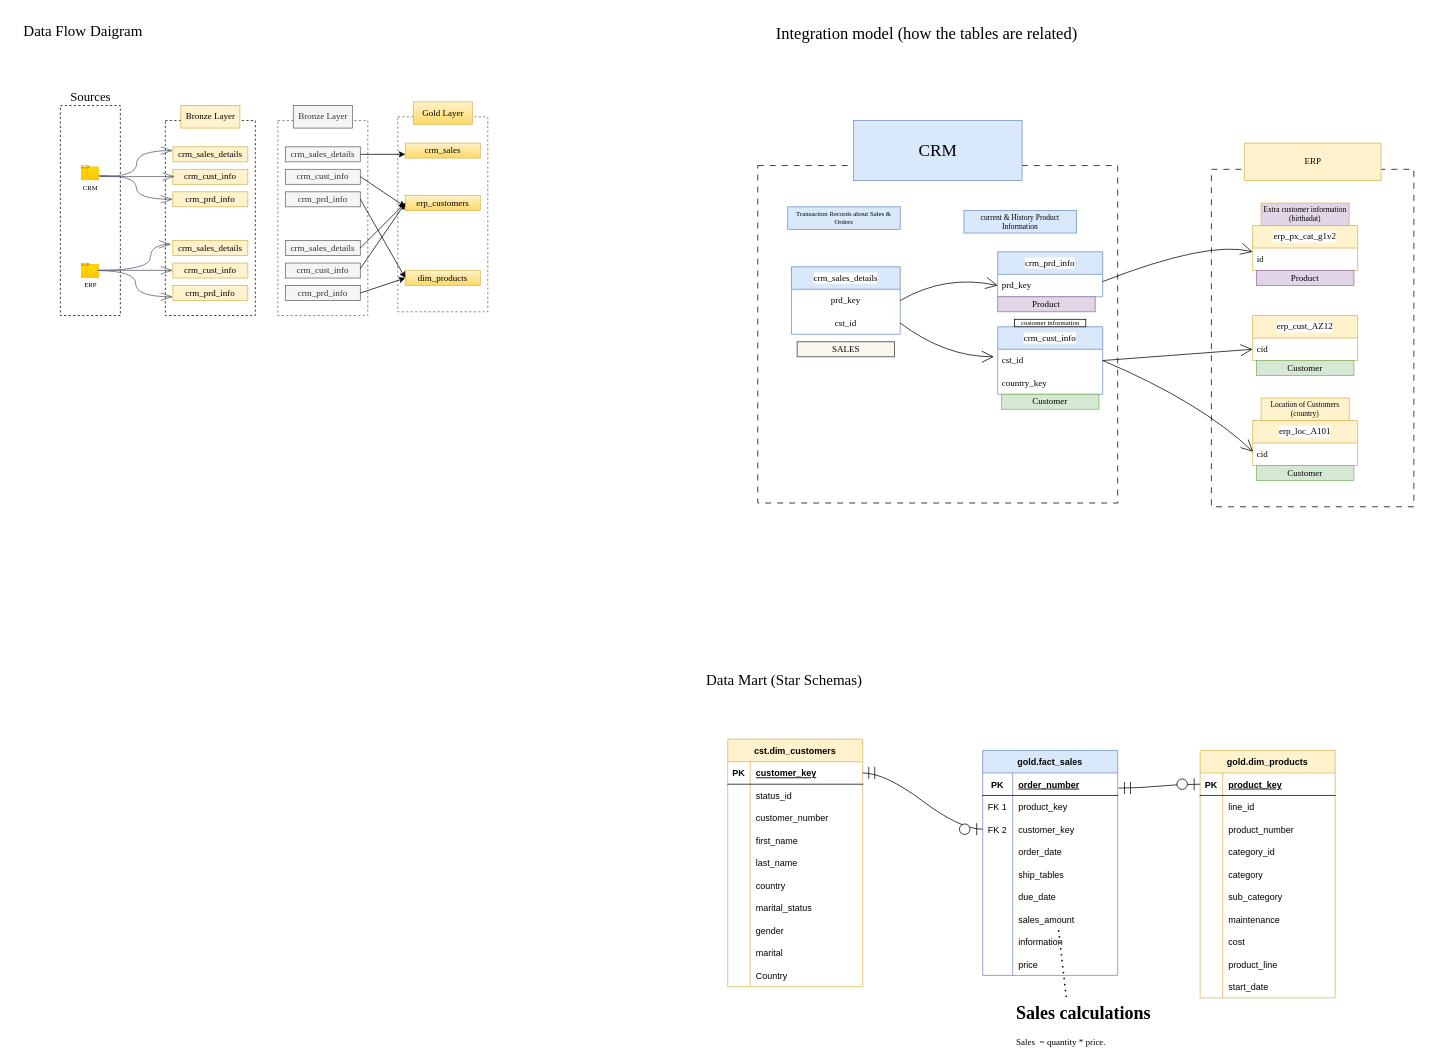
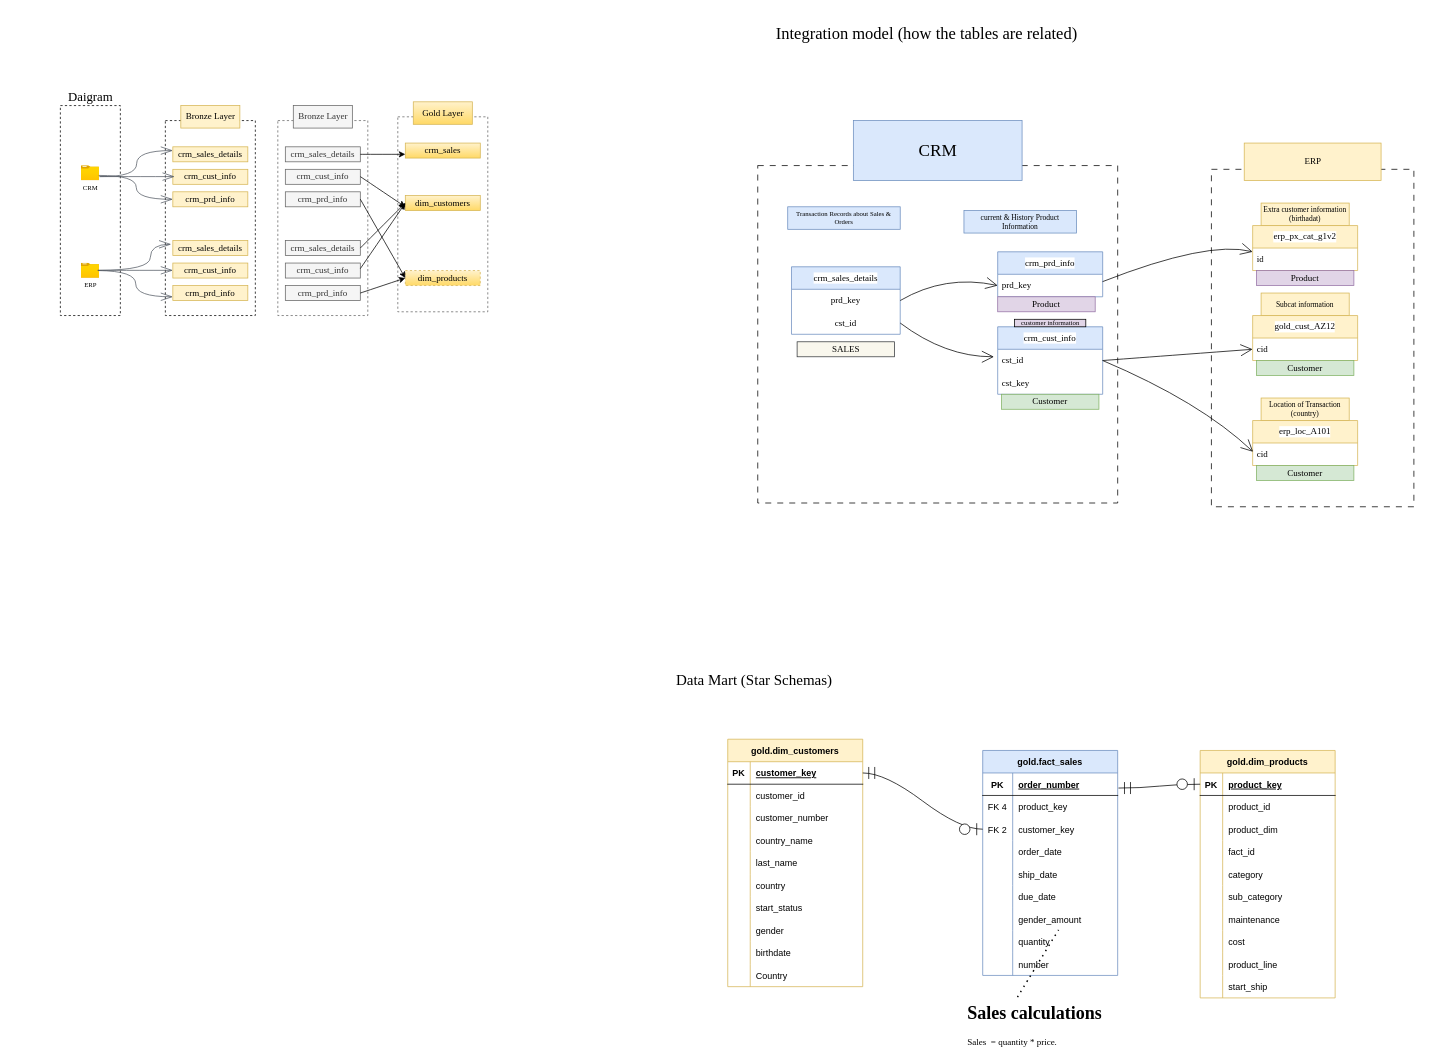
- <mxCell id="29" value="Data Flow Daigram" style="text;html=1;align=center;verticalAlign=middle;resizable=0;points=[];autosize=1;strokeColor=none;fillColor=none;fontSize=20;fontFamily=Times New Roman;" parent="1" vertex="1"><mxGeometry x="20" y="20" width="180" height="40" as="geometry" /></mxCell>
- <mxCell id="31" value="Sources" style="text;html=1;align=center;verticalAlign=middle;resizable=0;points=[];autosize=1;strokeColor=none;fillColor=none;fontSize=17;fontFamily=Times New Roman;" parent="1" vertex="1"><mxGeometry x="80" y="115" width="80" height="30" as="geometry" /></mxCell>
+ <mxCell id="31" value="Daigram" style="text;html=1;align=center;verticalAlign=middle;resizable=0;points=[];autosize=1;strokeColor=none;fillColor=none;fontSize=17;fontFamily=Times New Roman;" parent="1" vertex="1"><mxGeometry x="80" y="115" width="80" height="30" as="geometry" /></mxCell>
- <mxCell id="165" value="erp_customers" style="rounded=0;whiteSpace=wrap;html=1;fontFamily=Times New Roman;fillColor=#fff2cc;strokeColor=#d6b656;gradientColor=#ffd966;" vertex="1" parent="1"><mxGeometry x="540" y="260" width="100" height="20" as="geometry" /></mxCell>
+ <mxCell id="165" value="dim_customers" style="rounded=0;whiteSpace=wrap;html=1;fontFamily=Times New Roman;fillColor=#fff2cc;strokeColor=#d6b656;gradientColor=#ffd966;" vertex="1" parent="1"><mxGeometry x="540" y="260" width="100" height="20" as="geometry" /></mxCell>
- <mxCell id="28" value="&lt;span style=&quot;font-size: 10px;&quot;&gt;Extra customer information (birthadat)&lt;/span&gt;" style="rounded=0;whiteSpace=wrap;html=1;fontFamily=Architects Daughter;fontSource=https%3A%2F%2Ffonts.googleapis.com%2Fcss%3Ffamily%3DArchitects%2BDaughter;fontSize=9;fillColor=#e1d5e7;strokeColor=#d6b656;" parent="1" vertex="1"><mxGeometry x="1681.25" y="270" width="117.5" height="30" as="geometry" /></mxCell>
+ <mxCell id="28" value="&lt;span style=&quot;font-size: 10px;&quot;&gt;Extra customer information (birthadat)&lt;/span&gt;" style="rounded=0;whiteSpace=wrap;html=1;fontFamily=Architects Daughter;fontSource=https%3A%2F%2Ffonts.googleapis.com%2Fcss%3Ffamily%3DArchitects%2BDaughter;fontSize=9;fillColor=#fff2cc;strokeColor=#d6b656;" parent="1" vertex="1"><mxGeometry x="1681.25" y="270" width="117.5" height="30" as="geometry" /></mxCell>
- <mxCell id="166" value="dim_products" style="rounded=0;whiteSpace=wrap;html=1;fontFamily=Times New Roman;fillColor=#fff2cc;strokeColor=#d6b656;gradientColor=#ffd966;" vertex="1" parent="1"><mxGeometry x="540" y="360" width="100" height="20" as="geometry" /></mxCell>
+ <mxCell id="166" value="dim_products" style="rounded=0;whiteSpace=wrap;html=1;fontFamily=Times New Roman;fillColor=#fff2cc;strokeColor=#d6b656;gradientColor=#ffd966;dashed=1;" vertex="1" parent="1"><mxGeometry x="540" y="360" width="100" height="20" as="geometry" /></mxCell>
+ <mxCell id="20" value="&lt;span style=&quot;font-size: 10px;&quot;&gt;Subcat information&lt;/span&gt;" style="rounded=0;whiteSpace=wrap;html=1;fontFamily=Architects Daughter;fontSource=https%3A%2F%2Ffonts.googleapis.com%2Fcss%3Ffamily%3DArchitects%2BDaughter;fontSize=9;fillColor=#fff2cc;strokeColor=#d6b656;" parent="1" vertex="1"><mxGeometry x="1681.25" y="390" width="117.5" height="30" as="geometry" /></mxCell>
- <mxCell id="8" value="customer information" style="rounded=0;whiteSpace=wrap;html=1;fontFamily=Architects Daughter;fontSource=https%3A%2F%2Ffonts.googleapis.com%2Fcss%3Ffamily%3DArchitects%2BDaughter;fontSize=9;" parent="1" vertex="1"><mxGeometry x="1352.5" y="425" width="95" height="10" as="geometry" /></mxCell>
+ <mxCell id="8" value="customer information" style="rounded=0;whiteSpace=wrap;html=1;fontFamily=Architects Daughter;fontSource=https%3A%2F%2Ffonts.googleapis.com%2Fcss%3Ffamily%3DArchitects%2BDaughter;fontSize=9;fillColor=#e1d5e7;" parent="1" vertex="1"><mxGeometry x="1352.5" y="425" width="95" height="10" as="geometry" /></mxCell>
- <mxCell id="18" value="erp_cust_AZ12" style="swimlane;fontStyle=0;childLayout=stackLayout;horizontal=1;startSize=30;horizontalStack=0;resizeParent=1;resizeParentMax=0;resizeLast=0;collapsible=1;marginBottom=0;whiteSpace=wrap;html=1;fontFamily=Architects Daughter;fontSource=https%3A%2F%2Ffonts.googleapis.com%2Fcss%3Ffamily%3DArchitects%2BDaughter;labelBorderColor=none;labelBackgroundColor=default;fillColor=#fff2cc;strokeColor=#d6b656;" parent="1" vertex="1"><mxGeometry x="1670" y="420" width="140" height="60" as="geometry"><mxRectangle x="60" y="100" width="130" height="30" as="alternateBounds" /></mxGeometry></mxCell>
+ <mxCell id="18" value="gold_cust_AZ12" style="swimlane;fontStyle=0;childLayout=stackLayout;horizontal=1;startSize=30;horizontalStack=0;resizeParent=1;resizeParentMax=0;resizeLast=0;collapsible=1;marginBottom=0;whiteSpace=wrap;html=1;fontFamily=Architects Daughter;fontSource=https%3A%2F%2Ffonts.googleapis.com%2Fcss%3Ffamily%3DArchitects%2BDaughter;labelBorderColor=none;labelBackgroundColor=default;fillColor=#fff2cc;strokeColor=#d6b656;" parent="1" vertex="1"><mxGeometry x="1670" y="420" width="140" height="60" as="geometry"><mxRectangle x="60" y="100" width="130" height="30" as="alternateBounds" /></mxGeometry></mxCell>
- <mxCell id="7" value="country_key" style="text;strokeColor=none;fillColor=none;align=left;verticalAlign=middle;spacingLeft=4;spacingRight=4;overflow=hidden;points=[[0,0.5],[1,0.5]];portConstraint=eastwest;rotatable=0;whiteSpace=wrap;html=1;fontFamily=Architects Daughter;fontSource=https%3A%2F%2Ffonts.googleapis.com%2Fcss%3Ffamily%3DArchitects%2BDaughter;" vertex="1" parent="5"><mxGeometry y="60" width="140" height="30" as="geometry" /></mxCell>
+ <mxCell id="7" value="cst_key" style="text;strokeColor=none;fillColor=none;align=left;verticalAlign=middle;spacingLeft=4;spacingRight=4;overflow=hidden;points=[[0,0.5],[1,0.5]];portConstraint=eastwest;rotatable=0;whiteSpace=wrap;html=1;fontFamily=Architects Daughter;fontSource=https%3A%2F%2Ffonts.googleapis.com%2Fcss%3Ffamily%3DArchitects%2BDaughter;" vertex="1" parent="5"><mxGeometry y="60" width="140" height="30" as="geometry" /></mxCell>
- <mxCell id="24" value="&lt;span style=&quot;font-size: 10px;&quot;&gt;Location of Customers (country)&lt;/span&gt;" style="rounded=0;whiteSpace=wrap;html=1;fontFamily=Architects Daughter;fontSource=https%3A%2F%2Ffonts.googleapis.com%2Fcss%3Ffamily%3DArchitects%2BDaughter;fontSize=9;fillColor=#fff2cc;strokeColor=#d6b656;" parent="1" vertex="1"><mxGeometry x="1681.25" y="530" width="117.5" height="30" as="geometry" /></mxCell>
+ <mxCell id="24" value="&lt;span style=&quot;font-size: 10px;&quot;&gt;Location of Transaction (country)&lt;/span&gt;" style="rounded=0;whiteSpace=wrap;html=1;fontFamily=Architects Daughter;fontSource=https%3A%2F%2Ffonts.googleapis.com%2Fcss%3Ffamily%3DArchitects%2BDaughter;fontSize=9;fillColor=#fff2cc;strokeColor=#d6b656;" parent="1" vertex="1"><mxGeometry x="1681.25" y="530" width="117.5" height="30" as="geometry" /></mxCell>
- <mxCell id="67" value="Data Mart (Star Schemas)" style="text;html=1;align=center;verticalAlign=middle;resizable=0;points=[];autosize=1;strokeColor=none;fillColor=none;fontSize=20;fontFamily=Times New Roman;" vertex="1" parent="1"><mxGeometry x="930" y="885" width="230" height="40" as="geometry" /></mxCell>
+ <mxCell id="67" value="Data Mart (Star Schemas)" style="text;html=1;align=center;verticalAlign=middle;resizable=0;points=[];autosize=1;strokeColor=none;fillColor=none;fontSize=20;fontFamily=Times New Roman;" vertex="1" parent="1"><mxGeometry x="890" y="885" width="230" height="40" as="geometry" /></mxCell>
- <mxCell id="68" value="cst.dim_customers" style="shape=table;startSize=30;container=1;collapsible=1;childLayout=tableLayout;fixedRows=1;rowLines=0;fontStyle=1;align=center;resizeLast=1;fontFamily=Helvetica;textShadow=0;labelBorderColor=none;fillColor=#fff2cc;strokeColor=#d6b656;" vertex="1" parent="1"><mxGeometry x="970" y="985" width="180" height="330" as="geometry" /></mxCell>
+ <mxCell id="68" value="gold.dim_customers" style="shape=table;startSize=30;container=1;collapsible=1;childLayout=tableLayout;fixedRows=1;rowLines=0;fontStyle=1;align=center;resizeLast=1;fontFamily=Helvetica;textShadow=0;labelBorderColor=none;fillColor=#fff2cc;strokeColor=#d6b656;" vertex="1" parent="1"><mxGeometry x="970" y="985" width="180" height="330" as="geometry" /></mxCell>
- <mxCell id="74" value="status_id" style="shape=partialRectangle;connectable=0;fillColor=none;top=0;left=0;bottom=0;right=0;align=left;spacingLeft=6;overflow=hidden;fontFamily=Helvetica;textShadow=0;labelBorderColor=none;" vertex="1" parent="72"><mxGeometry x="30" width="150" height="30" as="geometry"><mxRectangle width="150" height="30" as="alternateBounds" /></mxGeometry></mxCell>
+ <mxCell id="74" value="customer_id" style="shape=partialRectangle;connectable=0;fillColor=none;top=0;left=0;bottom=0;right=0;align=left;spacingLeft=6;overflow=hidden;fontFamily=Helvetica;textShadow=0;labelBorderColor=none;" vertex="1" parent="72"><mxGeometry x="30" width="150" height="30" as="geometry"><mxRectangle width="150" height="30" as="alternateBounds" /></mxGeometry></mxCell>
- <mxCell id="135" value="FK 1" style="shape=partialRectangle;connectable=0;fillColor=none;top=0;left=0;bottom=0;right=0;editable=1;overflow=hidden;fontFamily=Helvetica;textShadow=0;labelBorderColor=none;" vertex="1" parent="134"><mxGeometry width="40" height="30" as="geometry"><mxRectangle width="40" height="30" as="alternateBounds" /></mxGeometry></mxCell>
+ <mxCell id="135" value="FK 4" style="shape=partialRectangle;connectable=0;fillColor=none;top=0;left=0;bottom=0;right=0;editable=1;overflow=hidden;fontFamily=Helvetica;textShadow=0;labelBorderColor=none;" vertex="1" parent="134"><mxGeometry width="40" height="30" as="geometry"><mxRectangle width="40" height="30" as="alternateBounds" /></mxGeometry></mxCell>
- <mxCell id="105" value="line_id" style="shape=partialRectangle;connectable=0;fillColor=none;top=0;left=0;bottom=0;right=0;align=left;spacingLeft=6;overflow=hidden;fontFamily=Helvetica;textShadow=0;labelBorderColor=none;" vertex="1" parent="103"><mxGeometry x="30" width="150" height="30" as="geometry"><mxRectangle width="150" height="30" as="alternateBounds" /></mxGeometry></mxCell>
+ <mxCell id="105" value="product_id" style="shape=partialRectangle;connectable=0;fillColor=none;top=0;left=0;bottom=0;right=0;align=left;spacingLeft=6;overflow=hidden;fontFamily=Helvetica;textShadow=0;labelBorderColor=none;" vertex="1" parent="103"><mxGeometry x="30" width="150" height="30" as="geometry"><mxRectangle width="150" height="30" as="alternateBounds" /></mxGeometry></mxCell>
- <mxCell id="108" value="product_number" style="shape=partialRectangle;connectable=0;fillColor=none;top=0;left=0;bottom=0;right=0;align=left;spacingLeft=6;overflow=hidden;fontFamily=Helvetica;textShadow=0;labelBorderColor=none;" vertex="1" parent="106"><mxGeometry x="30" width="150" height="30" as="geometry"><mxRectangle width="150" height="30" as="alternateBounds" /></mxGeometry></mxCell>
+ <mxCell id="108" value="product_dim" style="shape=partialRectangle;connectable=0;fillColor=none;top=0;left=0;bottom=0;right=0;align=left;spacingLeft=6;overflow=hidden;fontFamily=Helvetica;textShadow=0;labelBorderColor=none;" vertex="1" parent="106"><mxGeometry x="30" width="150" height="30" as="geometry"><mxRectangle width="150" height="30" as="alternateBounds" /></mxGeometry></mxCell>
- <mxCell id="80" value="first_name" style="shape=partialRectangle;connectable=0;fillColor=none;top=0;left=0;bottom=0;right=0;align=left;spacingLeft=6;overflow=hidden;fontFamily=Helvetica;textShadow=0;labelBorderColor=none;" vertex="1" parent="78"><mxGeometry x="30" width="150" height="30" as="geometry"><mxRectangle width="150" height="30" as="alternateBounds" /></mxGeometry></mxCell>
+ <mxCell id="80" value="country_name" style="shape=partialRectangle;connectable=0;fillColor=none;top=0;left=0;bottom=0;right=0;align=left;spacingLeft=6;overflow=hidden;fontFamily=Helvetica;textShadow=0;labelBorderColor=none;" vertex="1" parent="78"><mxGeometry x="30" width="150" height="30" as="geometry"><mxRectangle width="150" height="30" as="alternateBounds" /></mxGeometry></mxCell>
- <mxCell id="111" value="category_id" style="shape=partialRectangle;connectable=0;fillColor=none;top=0;left=0;bottom=0;right=0;align=left;spacingLeft=6;overflow=hidden;fontFamily=Helvetica;textShadow=0;labelBorderColor=none;" vertex="1" parent="109"><mxGeometry x="30" width="150" height="30" as="geometry"><mxRectangle width="150" height="30" as="alternateBounds" /></mxGeometry></mxCell>
+ <mxCell id="111" value="fact_id" style="shape=partialRectangle;connectable=0;fillColor=none;top=0;left=0;bottom=0;right=0;align=left;spacingLeft=6;overflow=hidden;fontFamily=Helvetica;textShadow=0;labelBorderColor=none;" vertex="1" parent="109"><mxGeometry x="30" width="150" height="30" as="geometry"><mxRectangle width="150" height="30" as="alternateBounds" /></mxGeometry></mxCell>
- <mxCell id="145" value="ship_tables" style="shape=partialRectangle;connectable=0;fillColor=none;top=0;left=0;bottom=0;right=0;align=left;spacingLeft=6;overflow=hidden;fontFamily=Helvetica;textShadow=0;labelBorderColor=none;" vertex="1" parent="143"><mxGeometry x="40" width="140" height="30" as="geometry"><mxRectangle width="140" height="30" as="alternateBounds" /></mxGeometry></mxCell>
+ <mxCell id="145" value="ship_date" style="shape=partialRectangle;connectable=0;fillColor=none;top=0;left=0;bottom=0;right=0;align=left;spacingLeft=6;overflow=hidden;fontFamily=Helvetica;textShadow=0;labelBorderColor=none;" vertex="1" parent="143"><mxGeometry x="40" width="140" height="30" as="geometry"><mxRectangle width="140" height="30" as="alternateBounds" /></mxGeometry></mxCell>
- <mxCell id="89" value="marital_status" style="shape=partialRectangle;connectable=0;fillColor=none;top=0;left=0;bottom=0;right=0;align=left;spacingLeft=6;overflow=hidden;fontFamily=Helvetica;textShadow=0;labelBorderColor=none;" vertex="1" parent="87"><mxGeometry x="30" width="150" height="30" as="geometry"><mxRectangle width="150" height="30" as="alternateBounds" /></mxGeometry></mxCell>
+ <mxCell id="89" value="start_status" style="shape=partialRectangle;connectable=0;fillColor=none;top=0;left=0;bottom=0;right=0;align=left;spacingLeft=6;overflow=hidden;fontFamily=Helvetica;textShadow=0;labelBorderColor=none;" vertex="1" parent="87"><mxGeometry x="30" width="150" height="30" as="geometry"><mxRectangle width="150" height="30" as="alternateBounds" /></mxGeometry></mxCell>
- <mxCell id="151" value="sales_amount" style="shape=partialRectangle;connectable=0;fillColor=none;top=0;left=0;bottom=0;right=0;align=left;spacingLeft=6;overflow=hidden;fontFamily=Helvetica;textShadow=0;labelBorderColor=none;" vertex="1" parent="149"><mxGeometry x="40" width="140" height="30" as="geometry"><mxRectangle width="140" height="30" as="alternateBounds" /></mxGeometry></mxCell>
+ <mxCell id="151" value="gender_amount" style="shape=partialRectangle;connectable=0;fillColor=none;top=0;left=0;bottom=0;right=0;align=left;spacingLeft=6;overflow=hidden;fontFamily=Helvetica;textShadow=0;labelBorderColor=none;" vertex="1" parent="149"><mxGeometry x="40" width="140" height="30" as="geometry"><mxRectangle width="140" height="30" as="alternateBounds" /></mxGeometry></mxCell>
- <mxCell id="154" value="information" style="shape=partialRectangle;connectable=0;fillColor=none;top=0;left=0;bottom=0;right=0;align=left;spacingLeft=6;overflow=hidden;fontFamily=Helvetica;textShadow=0;labelBorderColor=none;" vertex="1" parent="152"><mxGeometry x="40" width="140" height="30" as="geometry"><mxRectangle width="140" height="30" as="alternateBounds" /></mxGeometry></mxCell>
+ <mxCell id="154" value="quantity" style="shape=partialRectangle;connectable=0;fillColor=none;top=0;left=0;bottom=0;right=0;align=left;spacingLeft=6;overflow=hidden;fontFamily=Helvetica;textShadow=0;labelBorderColor=none;" vertex="1" parent="152"><mxGeometry x="40" width="140" height="30" as="geometry"><mxRectangle width="140" height="30" as="alternateBounds" /></mxGeometry></mxCell>
- <mxCell id="95" value="marital" style="shape=partialRectangle;connectable=0;fillColor=none;top=0;left=0;bottom=0;right=0;align=left;spacingLeft=6;overflow=hidden;fontFamily=Helvetica;textShadow=0;labelBorderColor=none;" vertex="1" parent="93"><mxGeometry x="30" width="150" height="30" as="geometry"><mxRectangle width="150" height="30" as="alternateBounds" /></mxGeometry></mxCell>
+ <mxCell id="95" value="birthdate" style="shape=partialRectangle;connectable=0;fillColor=none;top=0;left=0;bottom=0;right=0;align=left;spacingLeft=6;overflow=hidden;fontFamily=Helvetica;textShadow=0;labelBorderColor=none;" vertex="1" parent="93"><mxGeometry x="30" width="150" height="30" as="geometry"><mxRectangle width="150" height="30" as="alternateBounds" /></mxGeometry></mxCell>
- <mxCell id="157" value="price" style="shape=partialRectangle;connectable=0;fillColor=none;top=0;left=0;bottom=0;right=0;align=left;spacingLeft=6;overflow=hidden;fontFamily=Helvetica;textShadow=0;labelBorderColor=none;" vertex="1" parent="155"><mxGeometry x="40" width="140" height="30" as="geometry"><mxRectangle width="140" height="30" as="alternateBounds" /></mxGeometry></mxCell>
+ <mxCell id="157" value="number" style="shape=partialRectangle;connectable=0;fillColor=none;top=0;left=0;bottom=0;right=0;align=left;spacingLeft=6;overflow=hidden;fontFamily=Helvetica;textShadow=0;labelBorderColor=none;" vertex="1" parent="155"><mxGeometry x="40" width="140" height="30" as="geometry"><mxRectangle width="140" height="30" as="alternateBounds" /></mxGeometry></mxCell>
- <mxCell id="129" value="start_date" style="shape=partialRectangle;connectable=0;fillColor=none;top=0;left=0;bottom=0;right=0;align=left;spacingLeft=6;overflow=hidden;fontFamily=Helvetica;textShadow=0;labelBorderColor=none;" vertex="1" parent="127"><mxGeometry x="30" width="150" height="30" as="geometry"><mxRectangle width="150" height="30" as="alternateBounds" /></mxGeometry></mxCell>
+ <mxCell id="129" value="start_ship" style="shape=partialRectangle;connectable=0;fillColor=none;top=0;left=0;bottom=0;right=0;align=left;spacingLeft=6;overflow=hidden;fontFamily=Helvetica;textShadow=0;labelBorderColor=none;" vertex="1" parent="127"><mxGeometry x="30" width="150" height="30" as="geometry"><mxRectangle width="150" height="30" as="alternateBounds" /></mxGeometry></mxCell>
- <mxCell id="160" value="&lt;h1 style=&quot;margin-top: 0px;&quot;&gt;Sales calculations&lt;/h1&gt;&lt;p&gt;Sales&amp;nbsp; = quantity * price.&lt;/p&gt;" style="text;html=1;whiteSpace=wrap;overflow=hidden;rounded=0;fontFamily=Times New Roman;" vertex="1" parent="1"><mxGeometry x="1352.5" y="1330" width="210" height="65" as="geometry" /></mxCell>
+ <mxCell id="160" value="&lt;h1 style=&quot;margin-top: 0px;&quot;&gt;Sales calculations&lt;/h1&gt;&lt;p&gt;Sales&amp;nbsp; = quantity * price.&lt;/p&gt;" style="text;html=1;whiteSpace=wrap;overflow=hidden;rounded=0;fontFamily=Times New Roman;" vertex="1" parent="1"><mxGeometry x="1287.5" y="1330" width="210" height="65" as="geometry" /></mxCell>
